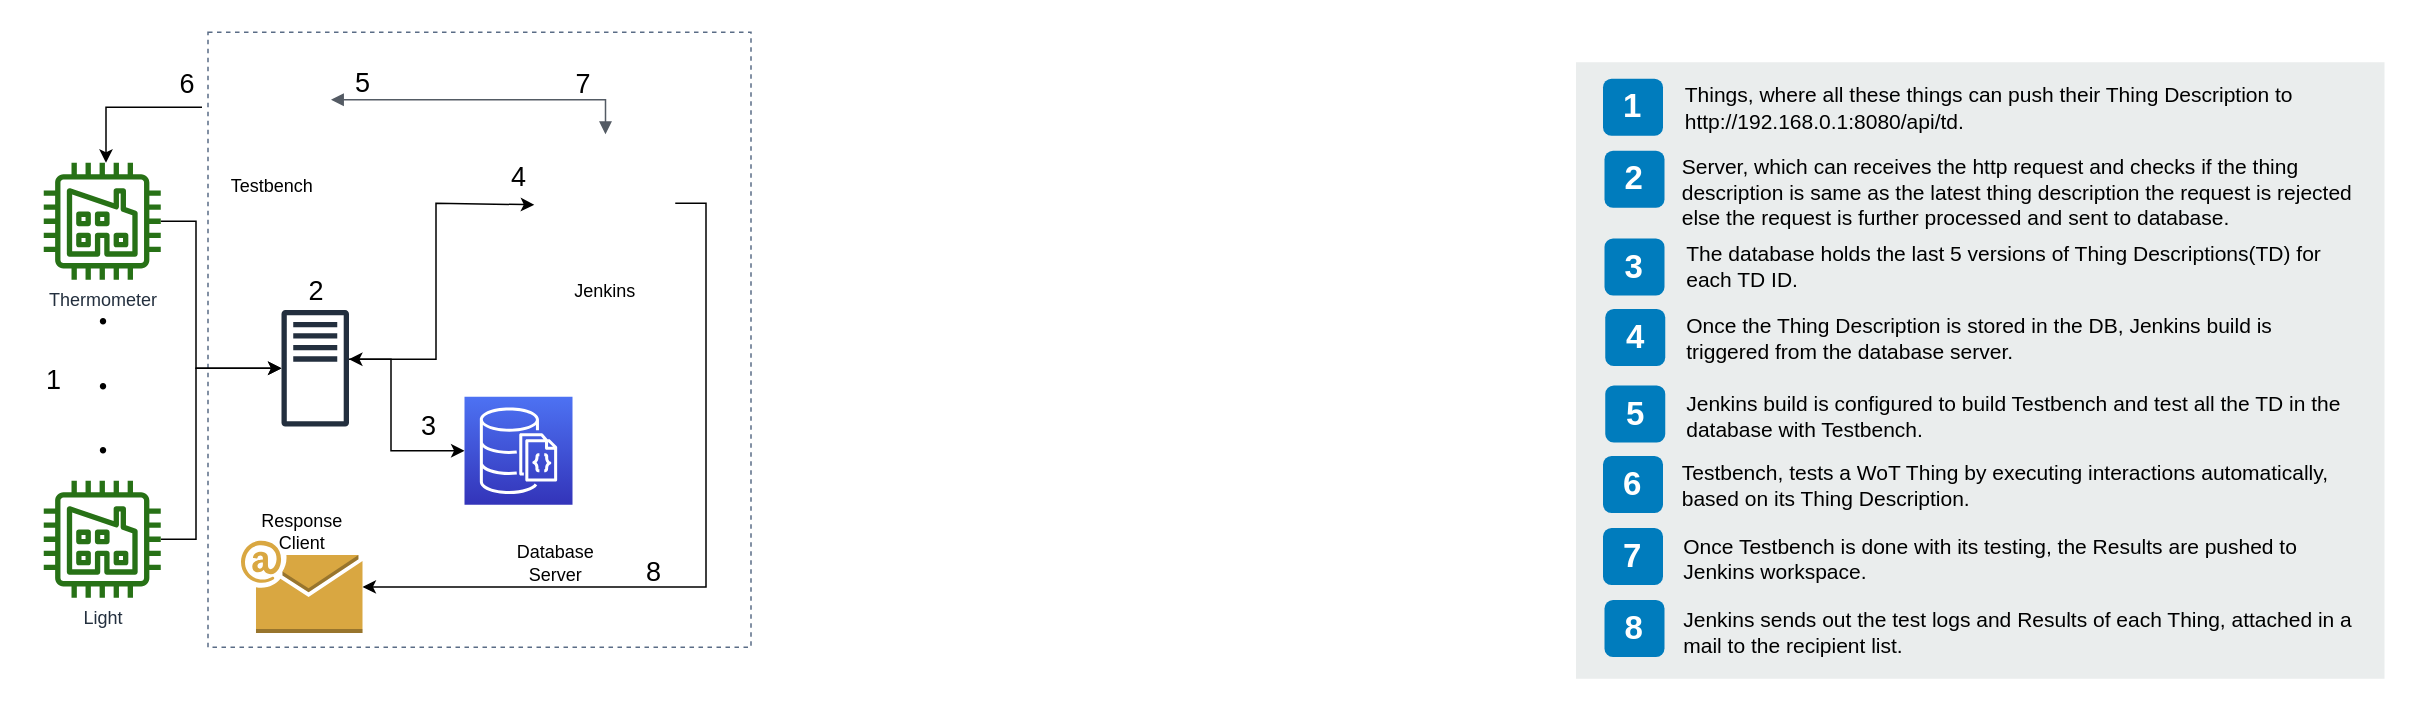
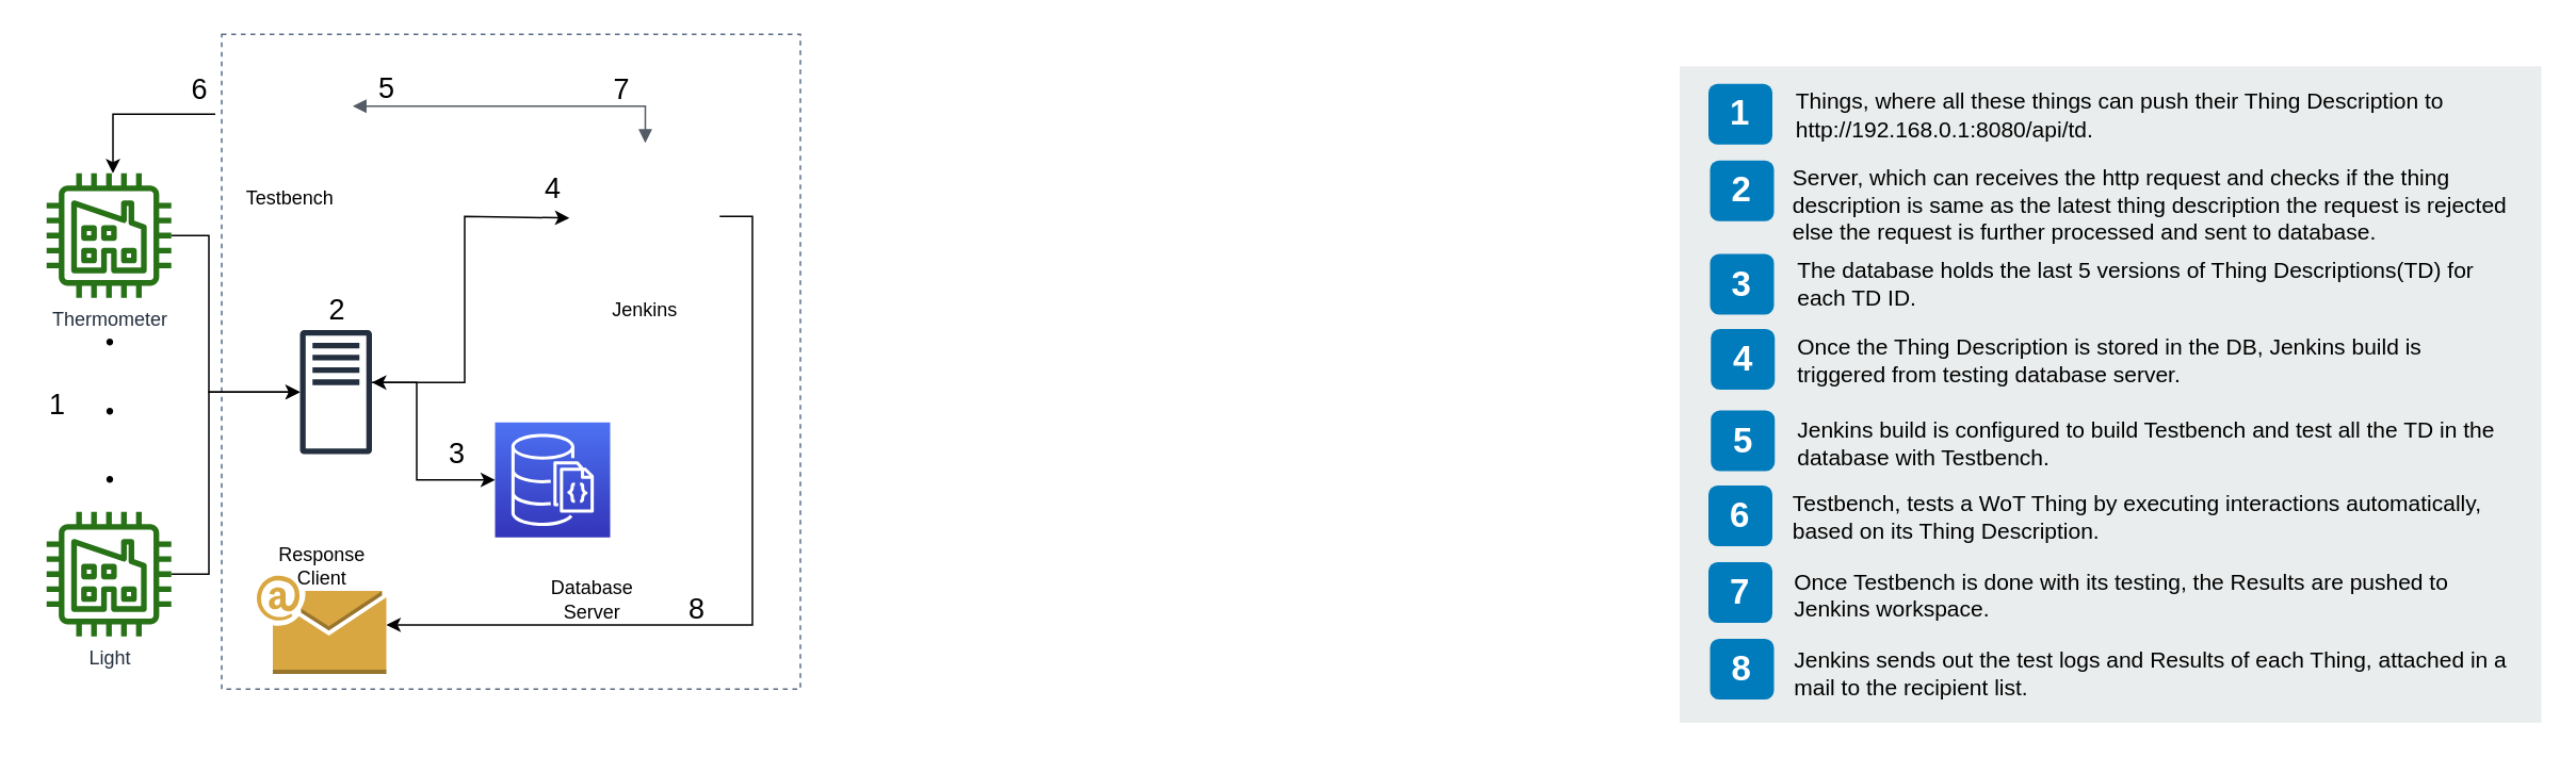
- <mxCell id="15" value="Once the Thing Description is stored in the DB, Jenkins build is triggered from the database server." style="text;html=1;align=left;verticalAlign=top;spacingTop=-4;fontSize=14;labelBackgroundColor=none;whiteSpace=wrap;" parent="1" vertex="1"><mxGeometry x="1122" y="205.5" width="450" height="56" as="geometry" /></mxCell>
+ <mxCell id="15" value="Once the Thing Description is stored in the DB, Jenkins build is triggered from testing database server." style="text;html=1;align=left;verticalAlign=top;spacingTop=-4;fontSize=14;labelBackgroundColor=none;whiteSpace=wrap;" parent="1" vertex="1"><mxGeometry x="1122" y="205.5" width="450" height="56" as="geometry" /></mxCell>
